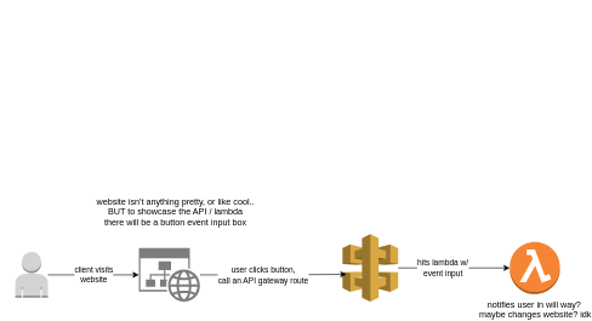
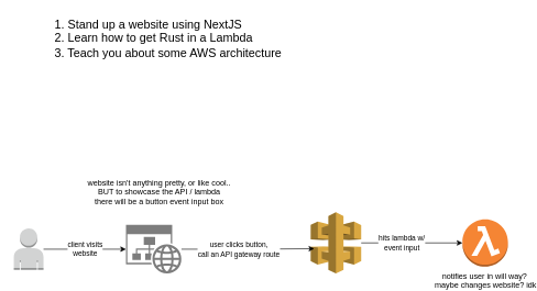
+ <mxCell id="11" value="&lt;font style=&quot;font-size: 18px;&quot;&gt;1. Stand up a website using NextJS&lt;br&gt;2. Learn how to get Rust in a Lambda&lt;br&gt;3. Teach you about some AWS architecture&lt;br&gt;&lt;br&gt;&lt;/font&gt;&lt;div style=&quot;font-size: 18px;&quot;&gt;&lt;br&gt;&lt;/div&gt;" style="text;html=1;align=left;verticalAlign=middle;resizable=0;points=[];autosize=1;strokeColor=none;fillColor=none;" vertex="1" parent="1"><mxGeometry x="80" y="20" width="370" height="120" as="geometry" /></mxCell>
